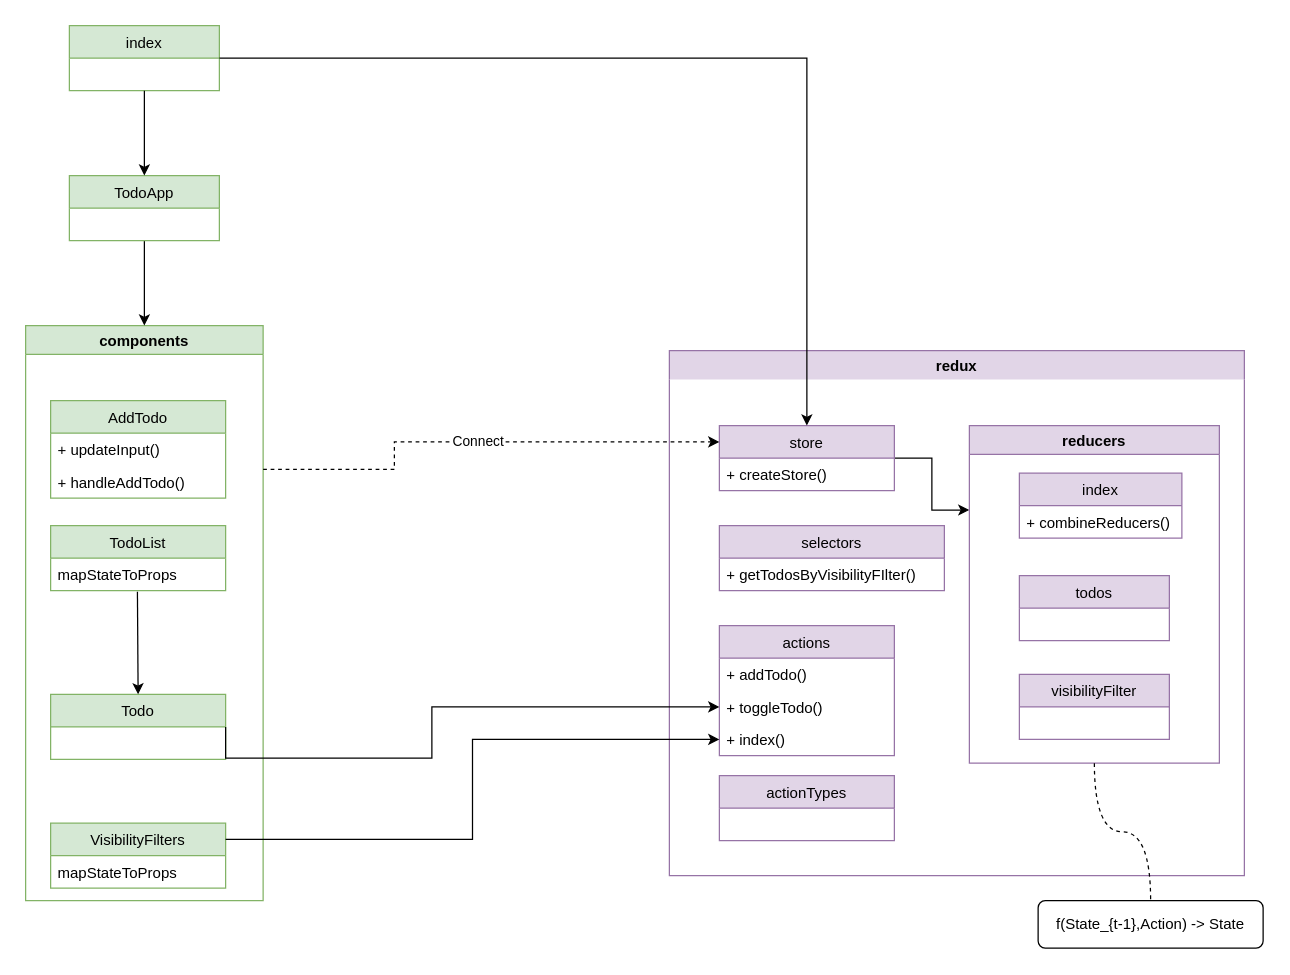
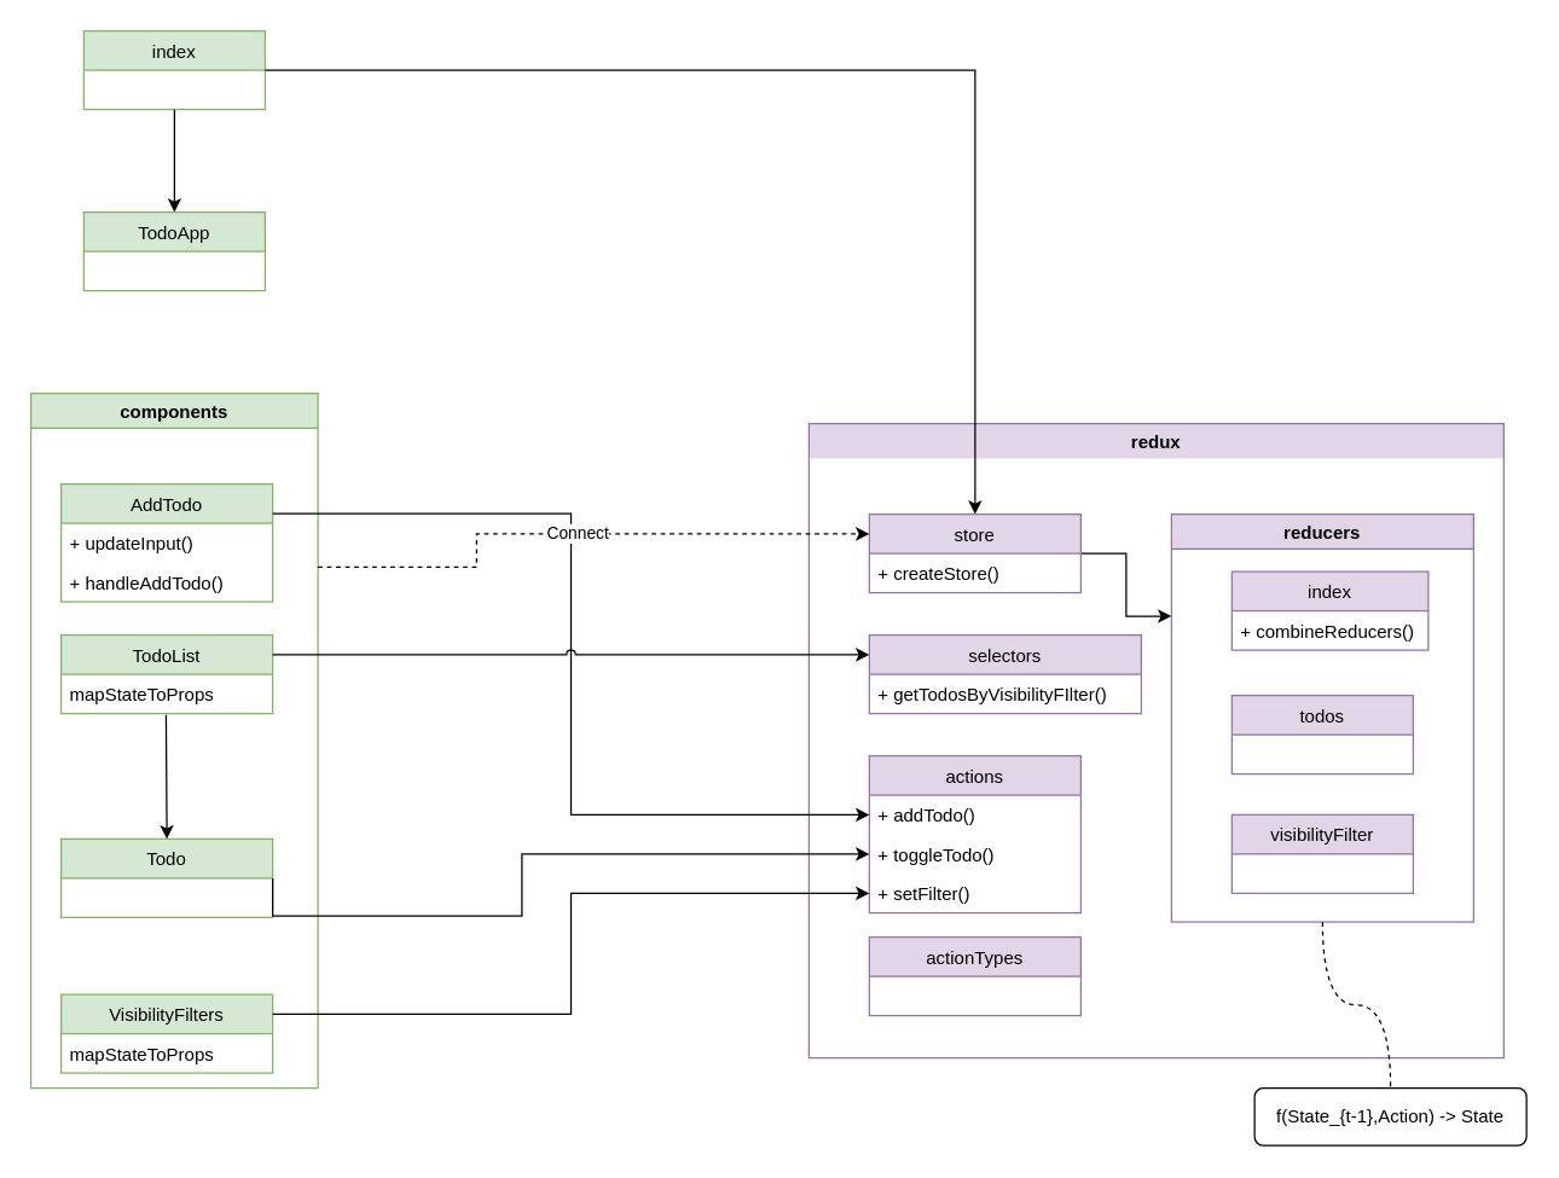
- <mxCell id="28" style="edgeStyle=orthogonalEdgeStyle;rounded=0;orthogonalLoop=1;jettySize=auto;html=1;exitX=0.5;exitY=1;exitDx=0;exitDy=0;" parent="1" source="29" target="2" edge="1"><mxGeometry relative="1" as="geometry" /></mxCell>
+ <mxCell id="34" style="edgeStyle=orthogonalEdgeStyle;rounded=0;orthogonalLoop=1;jettySize=auto;html=1;entryX=0;entryY=0.25;entryDx=0;entryDy=0;jumpStyle=arc;exitX=1;exitY=0.25;exitDx=0;exitDy=0;" parent="1" source="7" target="18" edge="1"><mxGeometry relative="1" as="geometry"><Array as="points"><mxPoint x="435" y="433" /><mxPoint x="435" y="433" /></Array></mxGeometry></mxCell>
+ <mxCell id="32" style="edgeStyle=orthogonalEdgeStyle;rounded=0;orthogonalLoop=1;jettySize=auto;html=1;exitX=1;exitY=0.25;exitDx=0;exitDy=0;" parent="1" source="3" target="14" edge="1"><mxGeometry relative="1" as="geometry" /></mxCell>
- <mxCell id="16" value="+ index()" style="text;strokeColor=none;fillColor=none;align=left;verticalAlign=top;spacingLeft=4;spacingRight=4;overflow=hidden;rotatable=0;points=[[0,0.5],[1,0.5]];portConstraint=eastwest;" parent="13" vertex="1"><mxGeometry y="78" width="140" height="26" as="geometry" /></mxCell>
+ <mxCell id="16" value="+ setFilter()" style="text;strokeColor=none;fillColor=none;align=left;verticalAlign=top;spacingLeft=4;spacingRight=4;overflow=hidden;rotatable=0;points=[[0,0.5],[1,0.5]];portConstraint=eastwest;" parent="13" vertex="1"><mxGeometry y="78" width="140" height="26" as="geometry" /></mxCell>
